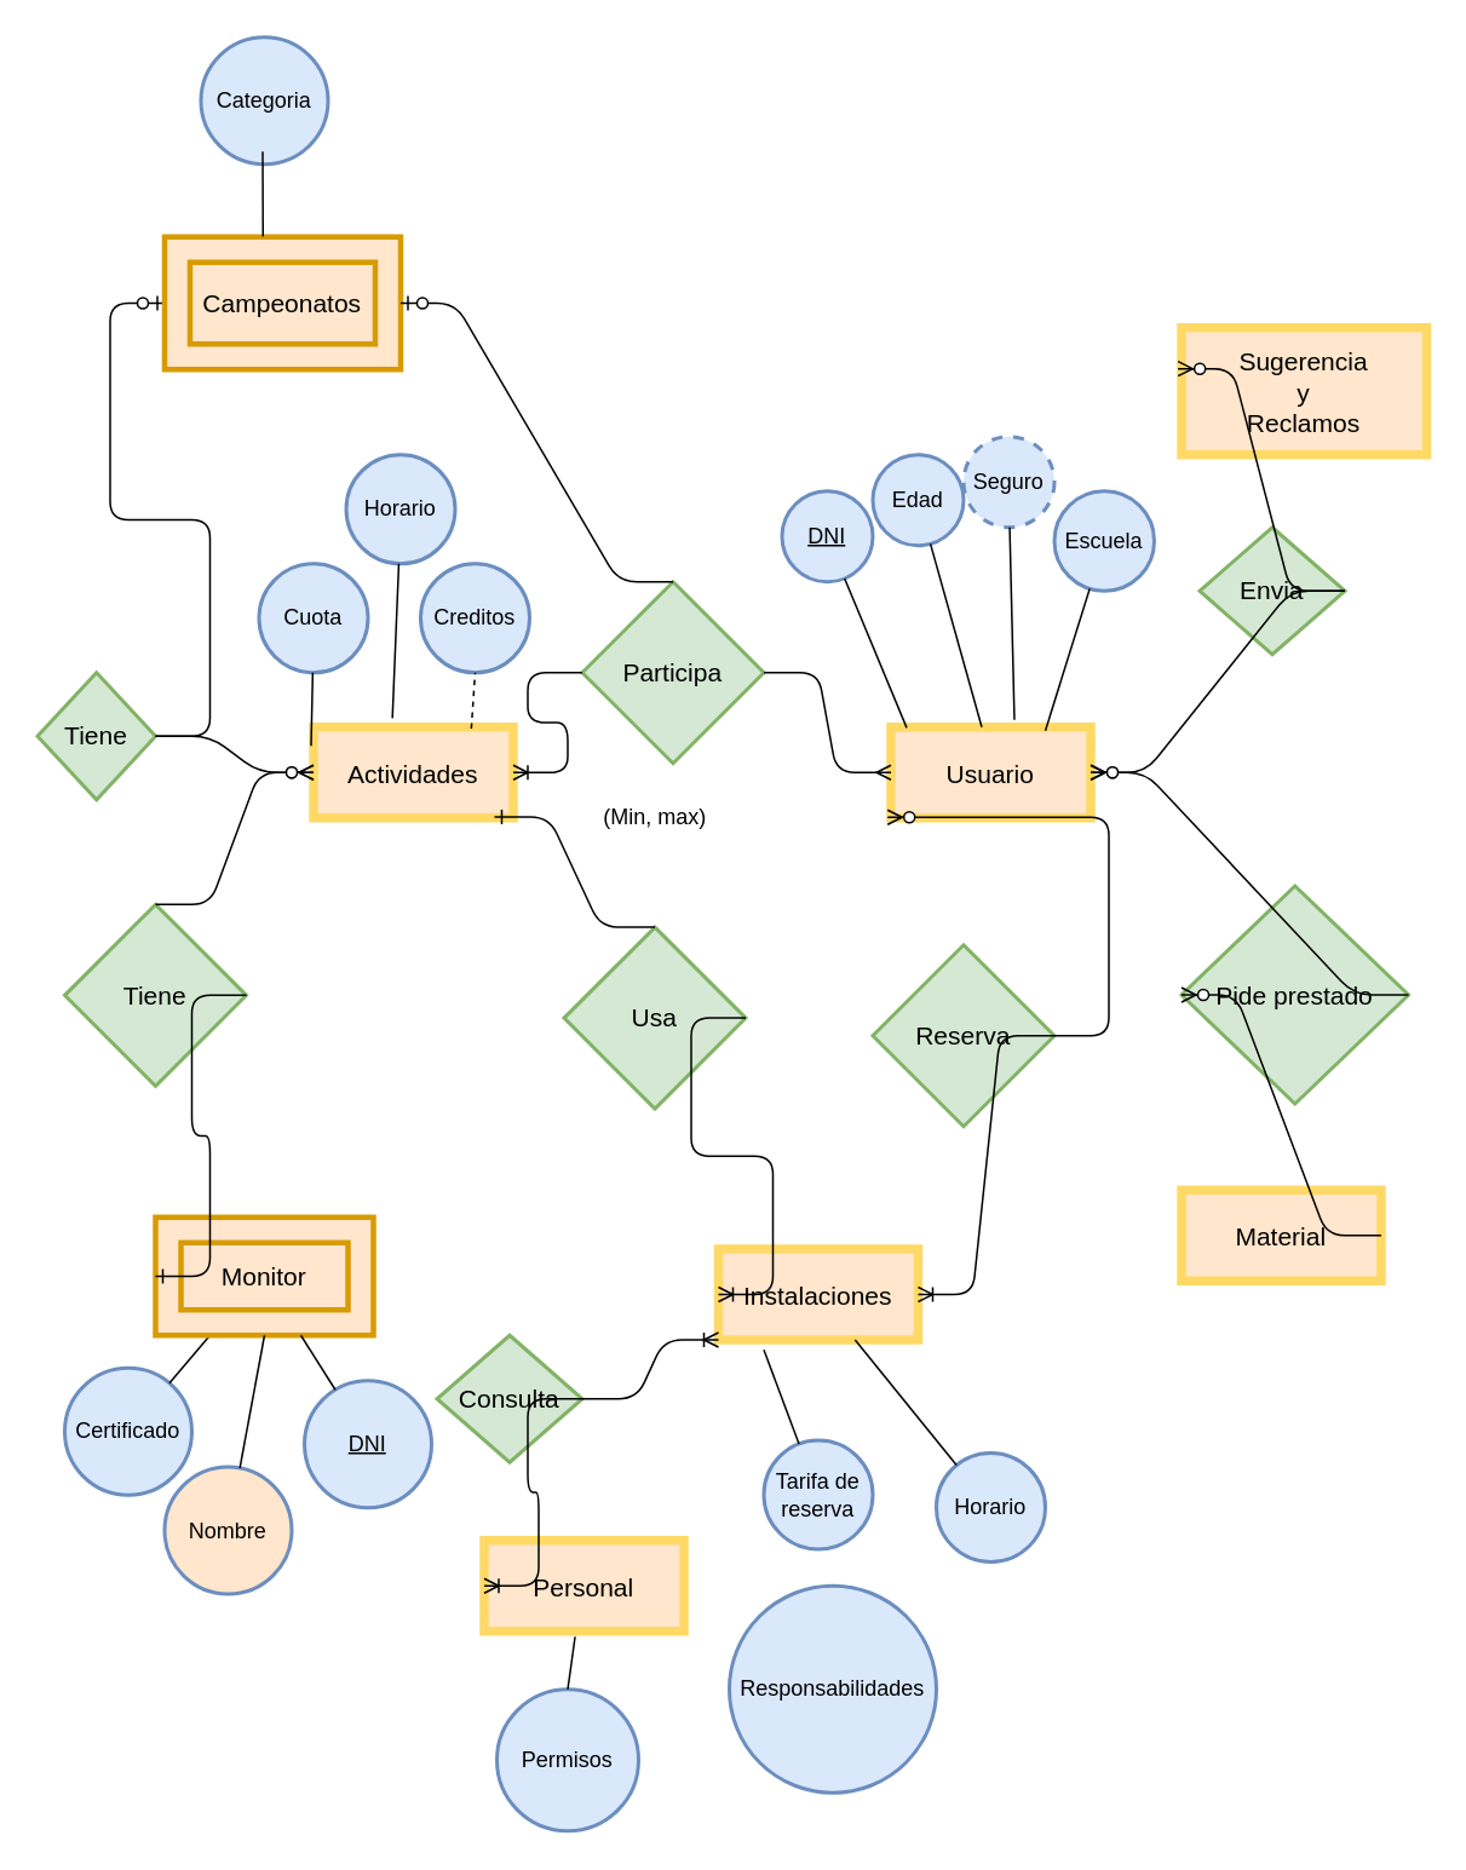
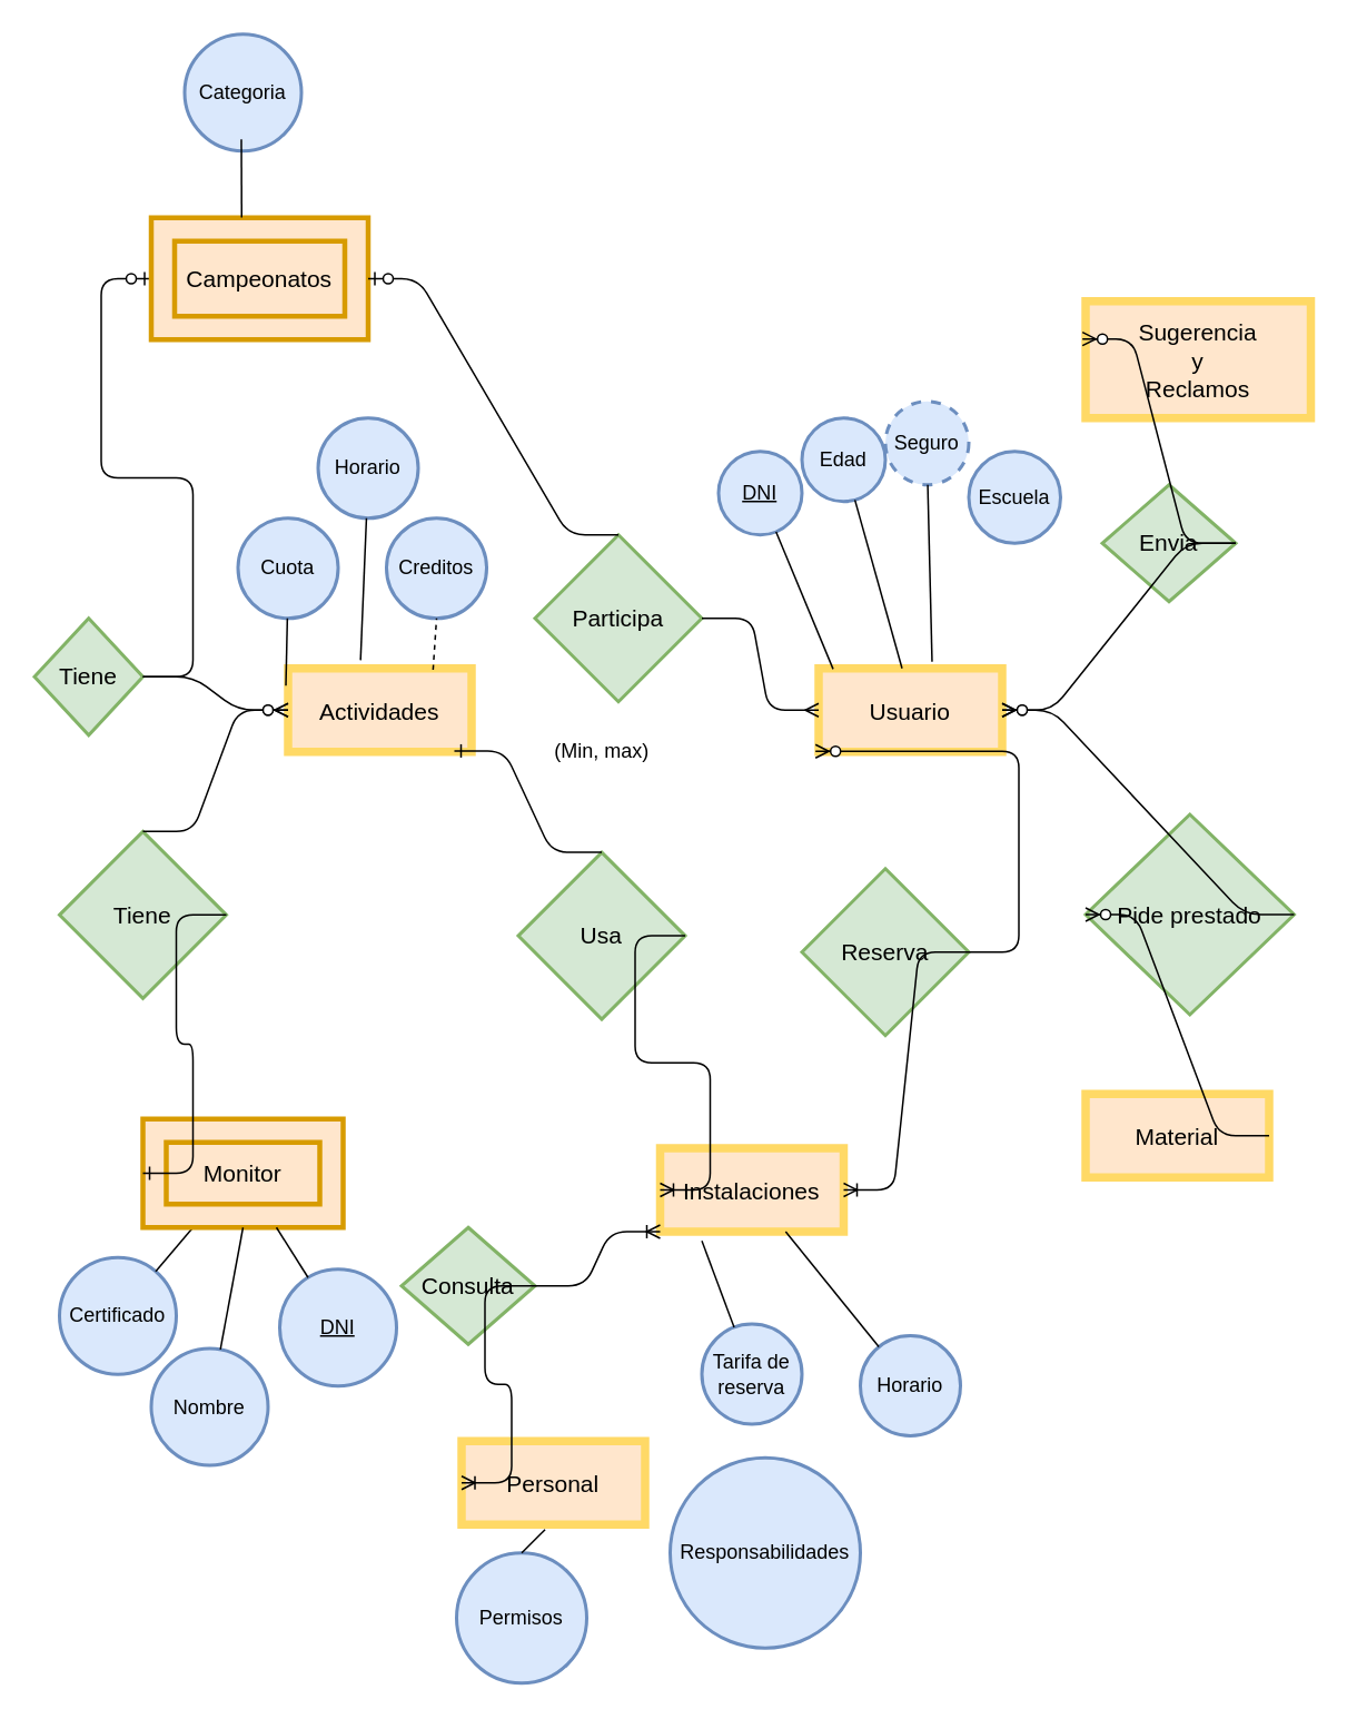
- <mxCell id="51" value="" style="endArrow=none;html=1;exitX=0.773;exitY=0.04;exitDx=0;exitDy=0;exitPerimeter=0;" parent="1" source="2" target="50" edge="1"><mxGeometry width="50" height="50" relative="1" as="geometry"><mxPoint x="582.01" y="428" as="sourcePoint" /><mxPoint x="715" y="414.5" as="targetPoint" /></mxGeometry></mxCell>
- <mxCell id="41" value="" style="edgeStyle=entityRelationEdgeStyle;fontSize=12;html=1;endArrow=ERoneToMany;" parent="1" source="3" target="4" edge="1"><mxGeometry width="100" height="100" relative="1" as="geometry"><mxPoint x="250" y="280" as="sourcePoint" /><mxPoint x="280" y="430" as="targetPoint" /></mxGeometry></mxCell>
- <mxCell id="43" value="Nombre&lt;br&gt;" style="ellipse;whiteSpace=wrap;html=1;aspect=fixed;strokeColor=#6c8ebf;strokeWidth=2;fillColor=#ffe6cc;" vertex="1" parent="1"><mxGeometry x="90" y="807.5" width="70" height="70" as="geometry" /></mxCell>
+ <mxCell id="43" value="Nombre&lt;br&gt;" style="ellipse;whiteSpace=wrap;html=1;aspect=fixed;strokeColor=#6c8ebf;strokeWidth=2;fillColor=#dae8fc;" vertex="1" parent="1"><mxGeometry x="90" y="807.5" width="70" height="70" as="geometry" /></mxCell>
- <mxCell id="22" value="Personal" style="text;align=center;verticalAlign=middle;spacingLeft=4;spacingRight=4;strokeColor=#FFD966;fillColor=#ffe6cc;rotatable=0;points=[[0,0.5],[1,0.5]];portConstraint=eastwest;fontSize=14;strokeWidth=5;" parent="1" vertex="1"><mxGeometry x="266" y="848" width="110" height="50" as="geometry" /></mxCell>
+ <mxCell id="22" value="Personal" style="text;align=center;verticalAlign=middle;spacingLeft=4;spacingRight=4;strokeColor=#FFD966;fillColor=#ffe6cc;rotatable=0;points=[[0,0.5],[1,0.5]];portConstraint=eastwest;fontSize=14;strokeWidth=5;" parent="1" vertex="1"><mxGeometry x="276" y="863" width="110" height="50" as="geometry" /></mxCell>
